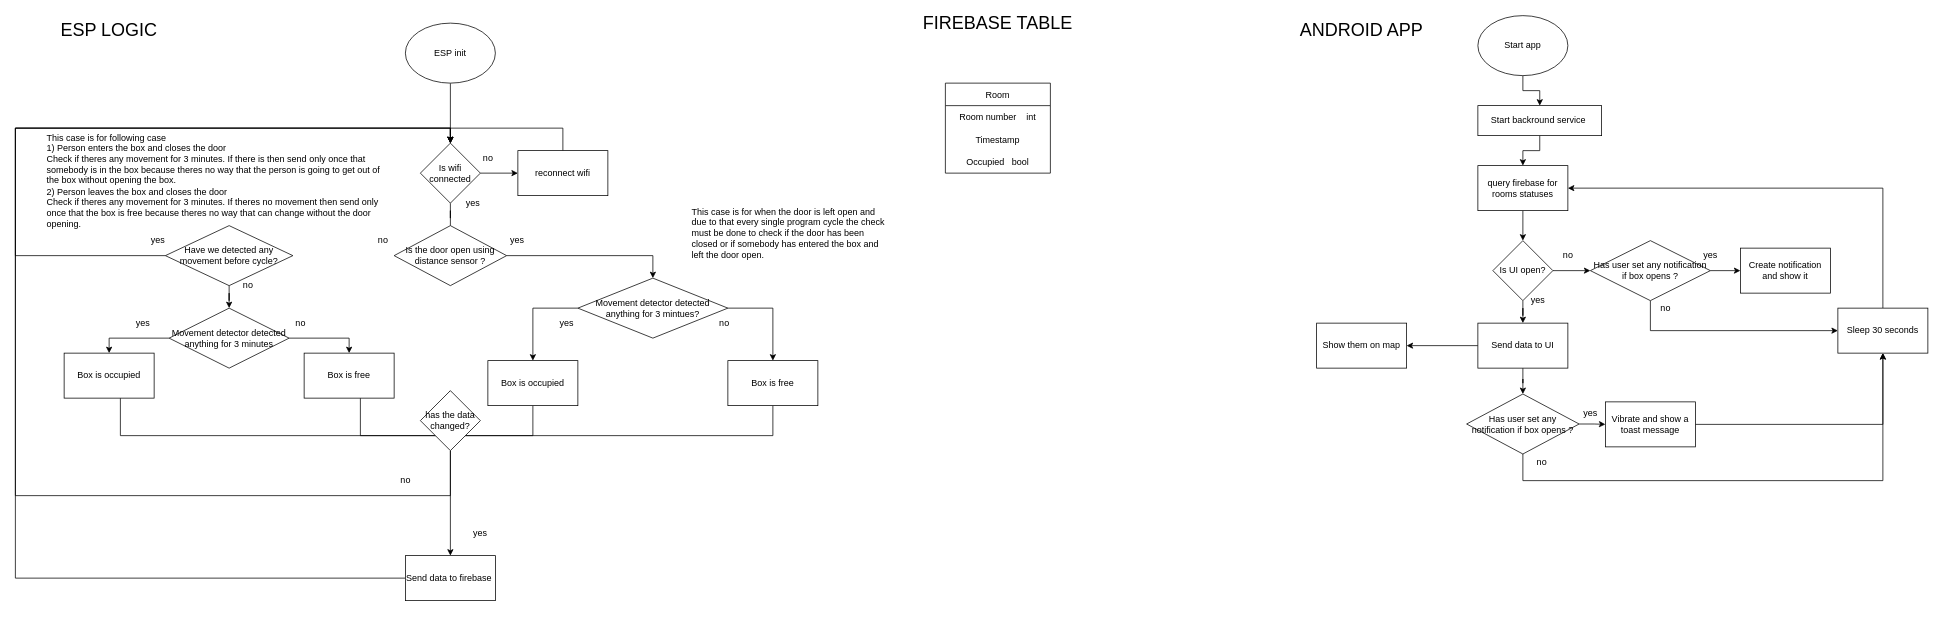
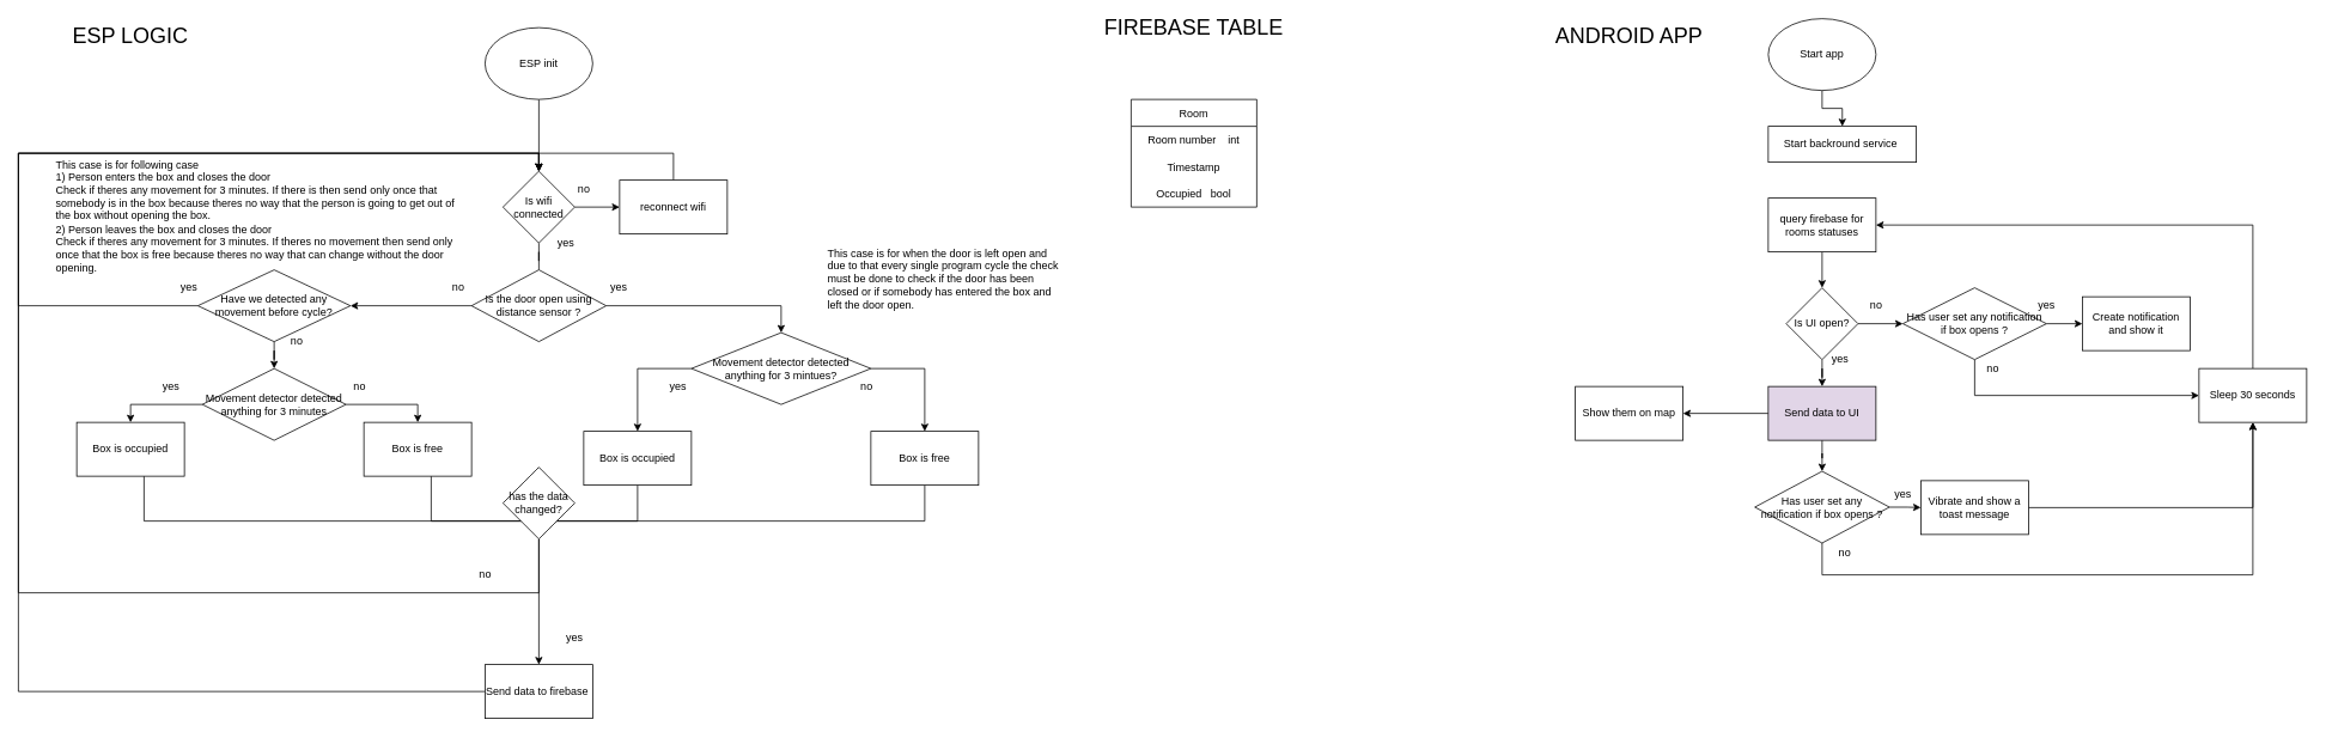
- <mxCell id="60" style="edgeStyle=orthogonalEdgeStyle;rounded=0;orthogonalLoop=1;jettySize=auto;html=1;entryX=0.5;entryY=0;entryDx=0;entryDy=0;" parent="1" source="61" target="49" edge="1"><mxGeometry relative="1" as="geometry" /></mxCell>
+ <mxCell id="16" style="edgeStyle=orthogonalEdgeStyle;rounded=0;orthogonalLoop=1;jettySize=auto;html=1;entryX=1;entryY=0.5;entryDx=0;entryDy=0;" parent="1" source="17" target="52" edge="1"><mxGeometry relative="1" as="geometry" /></mxCell>
- <mxCell id="64" value="Send data to UI" style="rounded=0;whiteSpace=wrap;html=1;align=center;" parent="1" vertex="1"><mxGeometry x="1970" y="430" width="120" height="60" as="geometry" /></mxCell>
+ <mxCell id="64" value="Send data to UI" style="rounded=0;whiteSpace=wrap;html=1;align=center;fillColor=#e1d5e7;" parent="1" vertex="1"><mxGeometry x="1970" y="430" width="120" height="60" as="geometry" /></mxCell>
